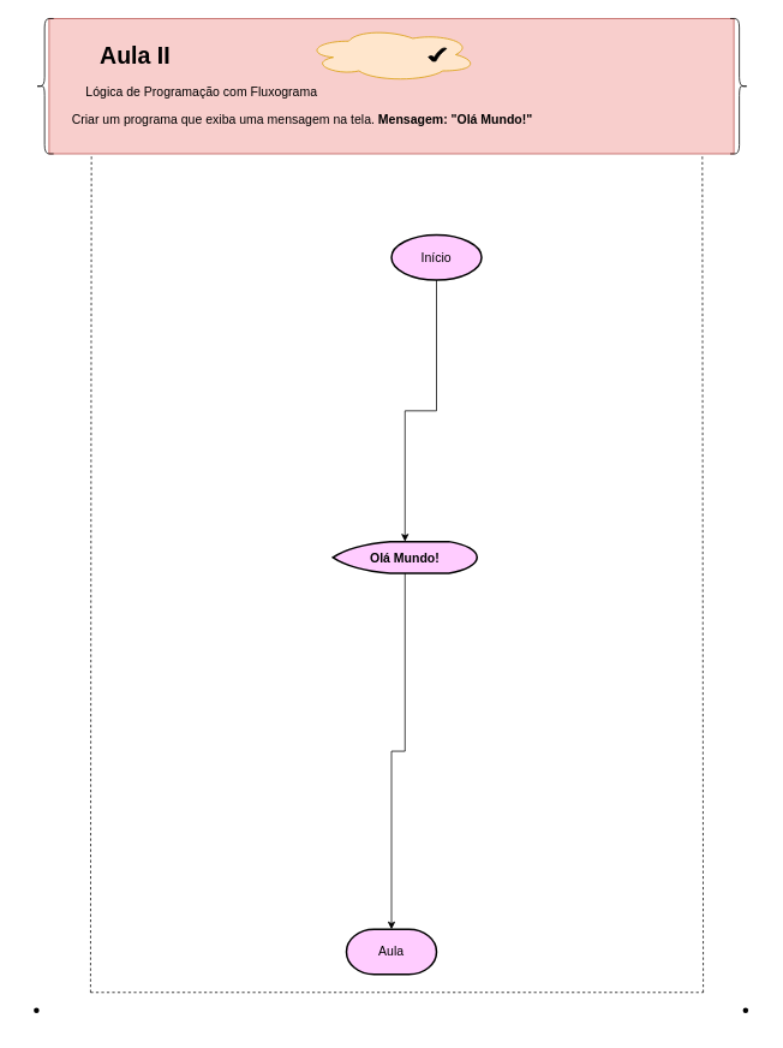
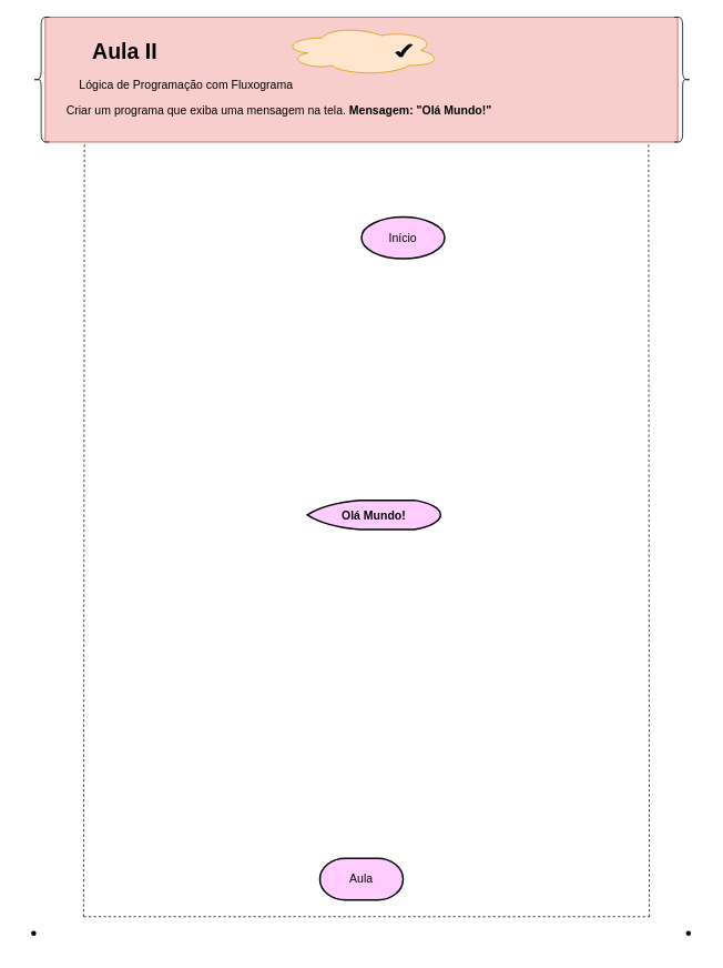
- <mxCell id="13" style="edgeStyle=orthogonalEdgeStyle;rounded=0;orthogonalLoop=1;jettySize=auto;html=1;fontSize=14;fontColor=#000000;" edge="1" parent="1" source="14" target="17"><mxGeometry relative="1" as="geometry" /></mxCell>
- <mxCell id="16" style="edgeStyle=orthogonalEdgeStyle;rounded=0;orthogonalLoop=1;jettySize=auto;html=1;fontSize=14;fontColor=#000000;" edge="1" parent="1" source="17" target="15"><mxGeometry relative="1" as="geometry" /></mxCell>
